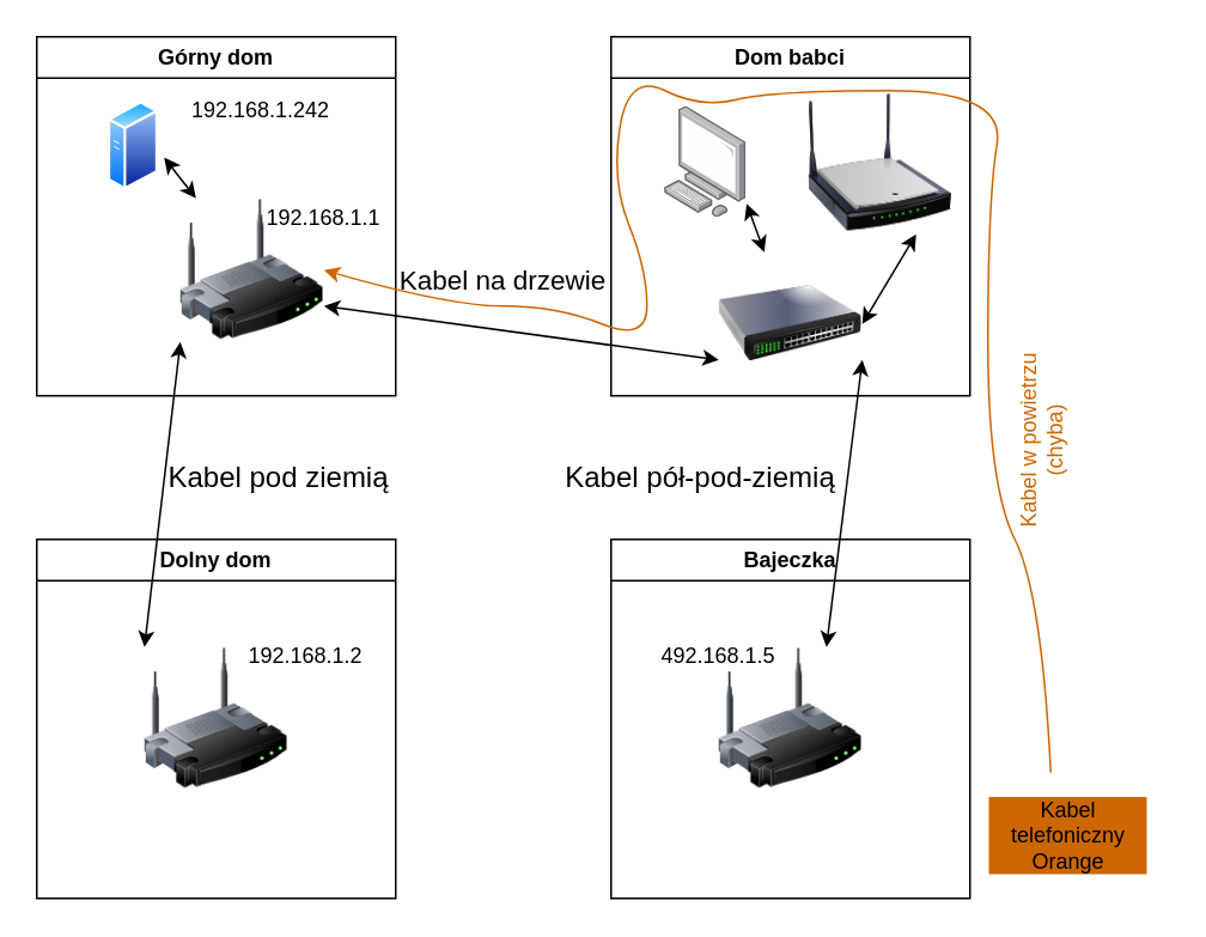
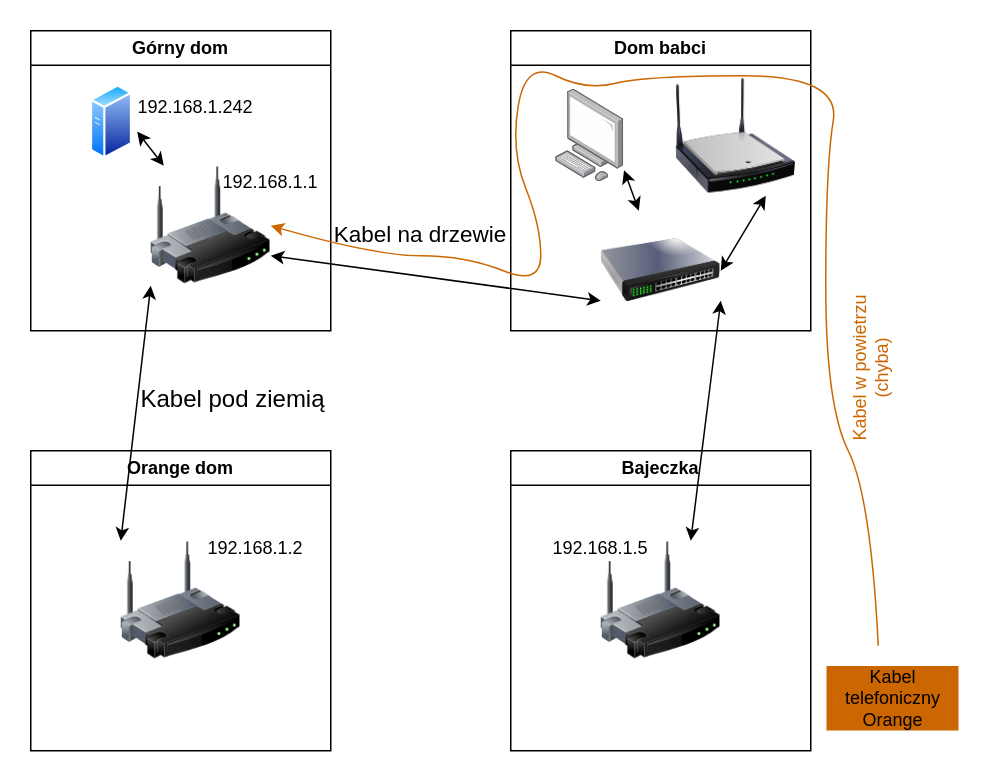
- <mxCell id="7" value="192.168.1.242" style="text;html=1;align=center;verticalAlign=middle;whiteSpace=wrap;rounded=0;" vertex="1" parent="2"><mxGeometry x="95" y="26" width="60" height="30" as="geometry" /></mxCell>
+ <mxCell id="7" value="192.168.1.242" style="text;html=1;align=center;verticalAlign=middle;whiteSpace=wrap;rounded=0;" vertex="1" parent="2"><mxGeometry x="80" y="36" width="60" height="30" as="geometry" /></mxCell>
- <mxCell id="27" value="&lt;font style=&quot;font-size: 16px;&quot;&gt;Kabel pół-pod-ziemią&lt;br&gt;&lt;/font&gt;" style="text;html=1;align=center;verticalAlign=middle;whiteSpace=wrap;rounded=0;" vertex="1" parent="1"><mxGeometry x="300" y="250" width="180" height="30" as="geometry" /></mxCell>
- <mxCell id="8" value="Dolny dom" style="swimlane;whiteSpace=wrap;html=1;" vertex="1" parent="1"><mxGeometry x="20" y="300" width="200" height="200" as="geometry" /></mxCell>
+ <mxCell id="8" value="Orange dom" style="swimlane;whiteSpace=wrap;html=1;" vertex="1" parent="1"><mxGeometry x="20" y="300" width="200" height="200" as="geometry" /></mxCell>
- <mxCell id="13" value="&lt;div&gt;492.168.1.5&lt;/div&gt;" style="text;html=1;align=center;verticalAlign=middle;whiteSpace=wrap;rounded=0;" vertex="1" parent="11"><mxGeometry x="30" y="50" width="60" height="30" as="geometry" /></mxCell>
+ <mxCell id="13" value="&lt;div&gt;192.168.1.5&lt;/div&gt;" style="text;html=1;align=center;verticalAlign=middle;whiteSpace=wrap;rounded=0;" vertex="1" parent="11"><mxGeometry x="30" y="50" width="60" height="30" as="geometry" /></mxCell>
